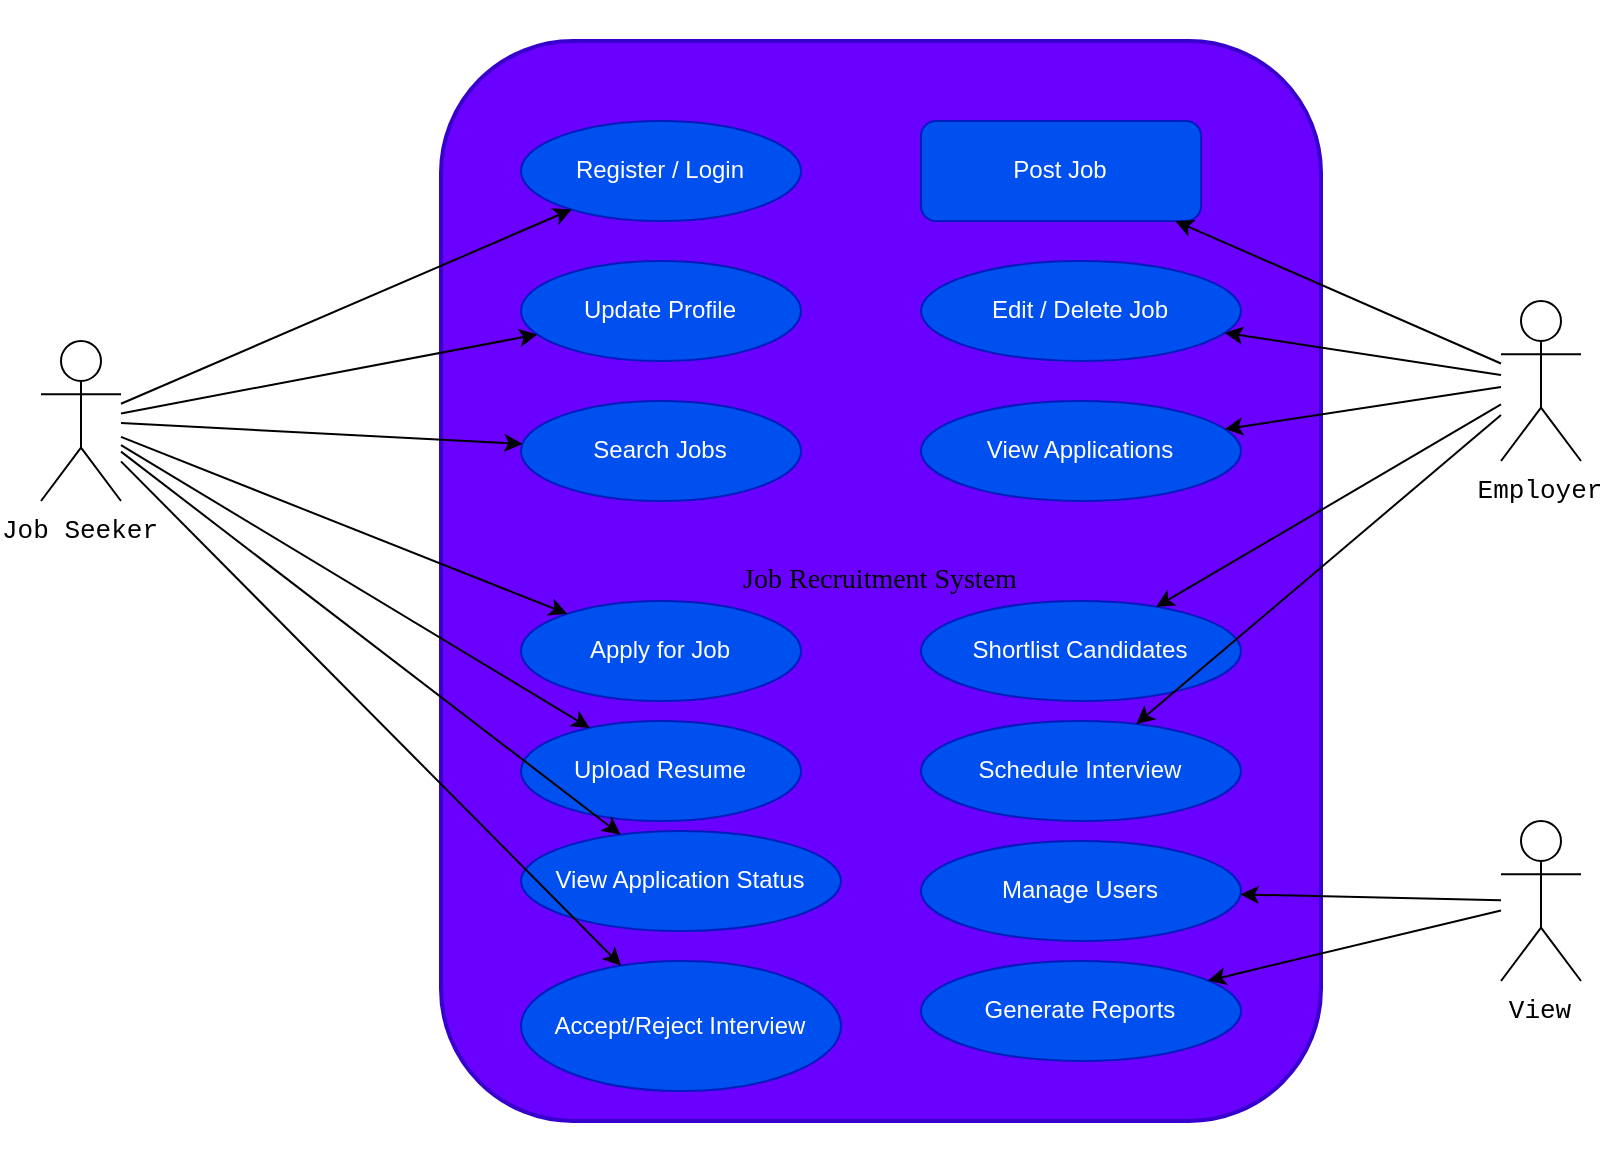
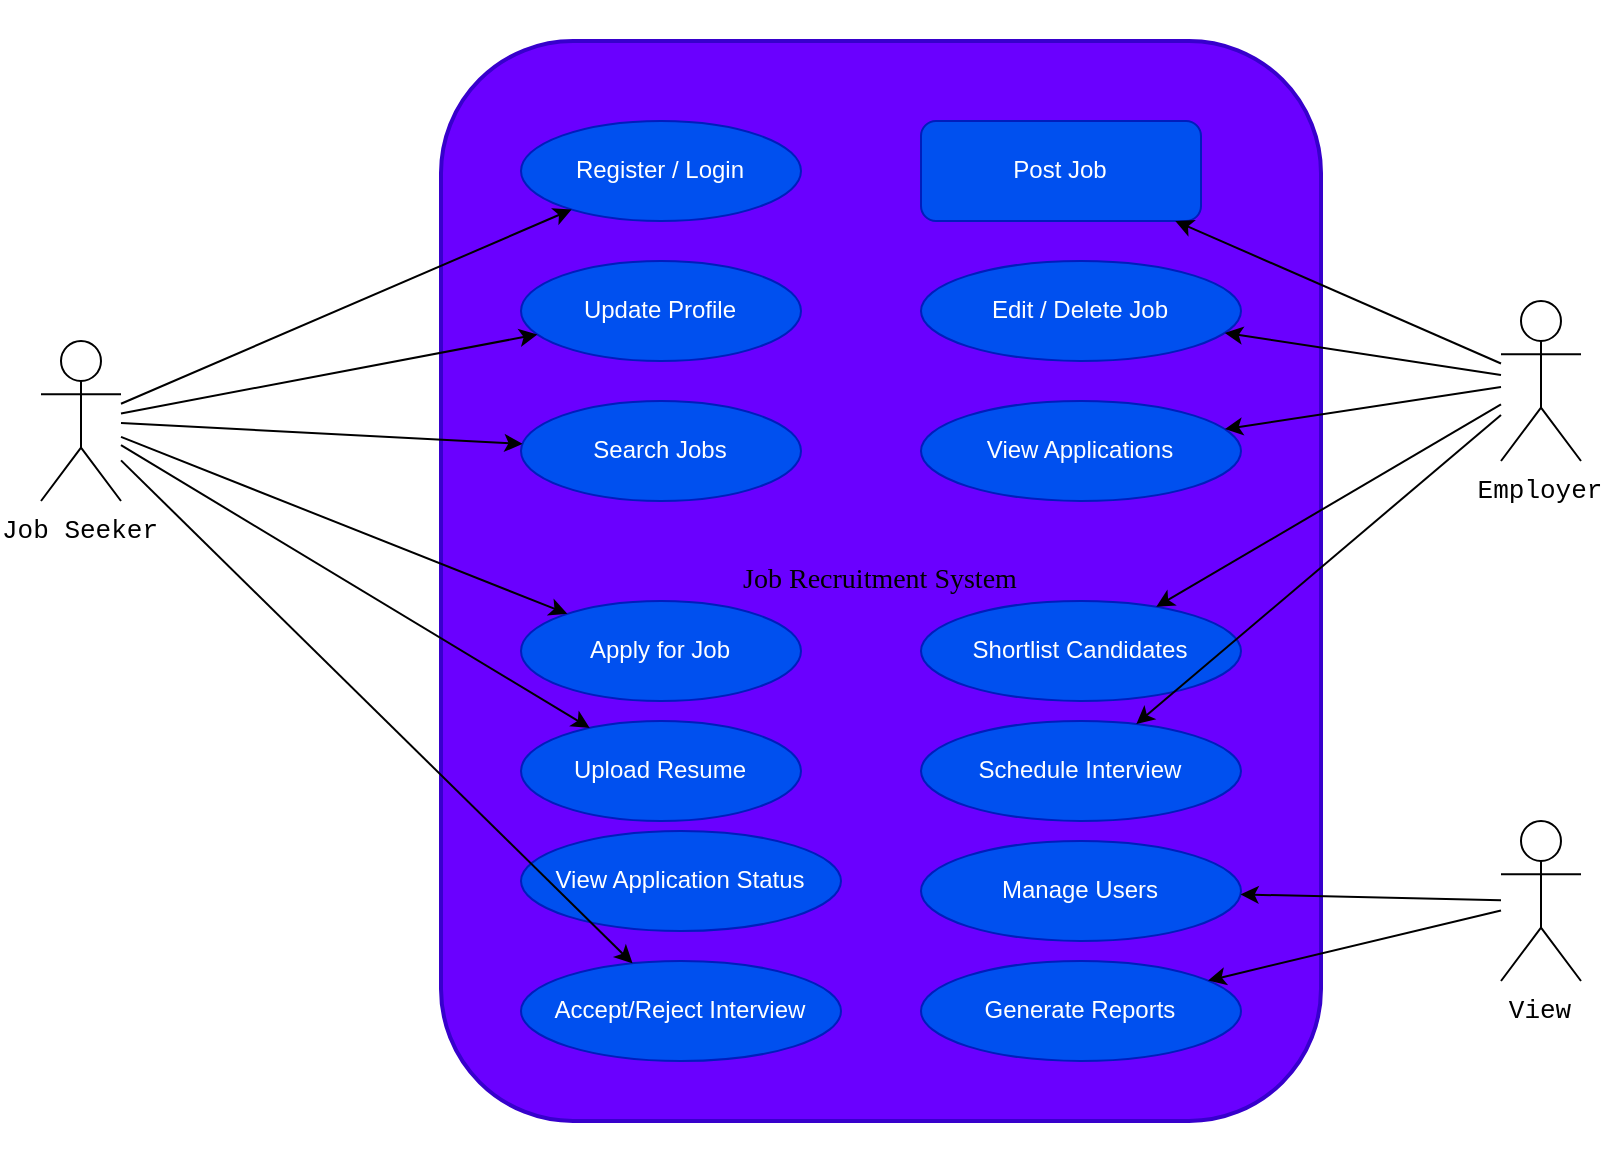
- <mxCell id="25" edge="1" parent="1" source="17" target="8"><mxGeometry relative="1" as="geometry" /></mxCell>
- <mxCell id="9" value="Accept/Reject Interview" style="ellipse;whiteSpace=wrap;html=1;fillColor=#0050ef;fontColor=#ffffff;strokeColor=#001DBC;" vertex="1" parent="2"><mxGeometry x="40" y="460" width="160" height="65" as="geometry" /></mxCell>
+ <mxCell id="9" value="Accept/Reject Interview" style="ellipse;whiteSpace=wrap;html=1;fillColor=#0050ef;fontColor=#ffffff;strokeColor=#001DBC;" vertex="1" parent="2"><mxGeometry x="40" y="460" width="160" height="50" as="geometry" /></mxCell>
